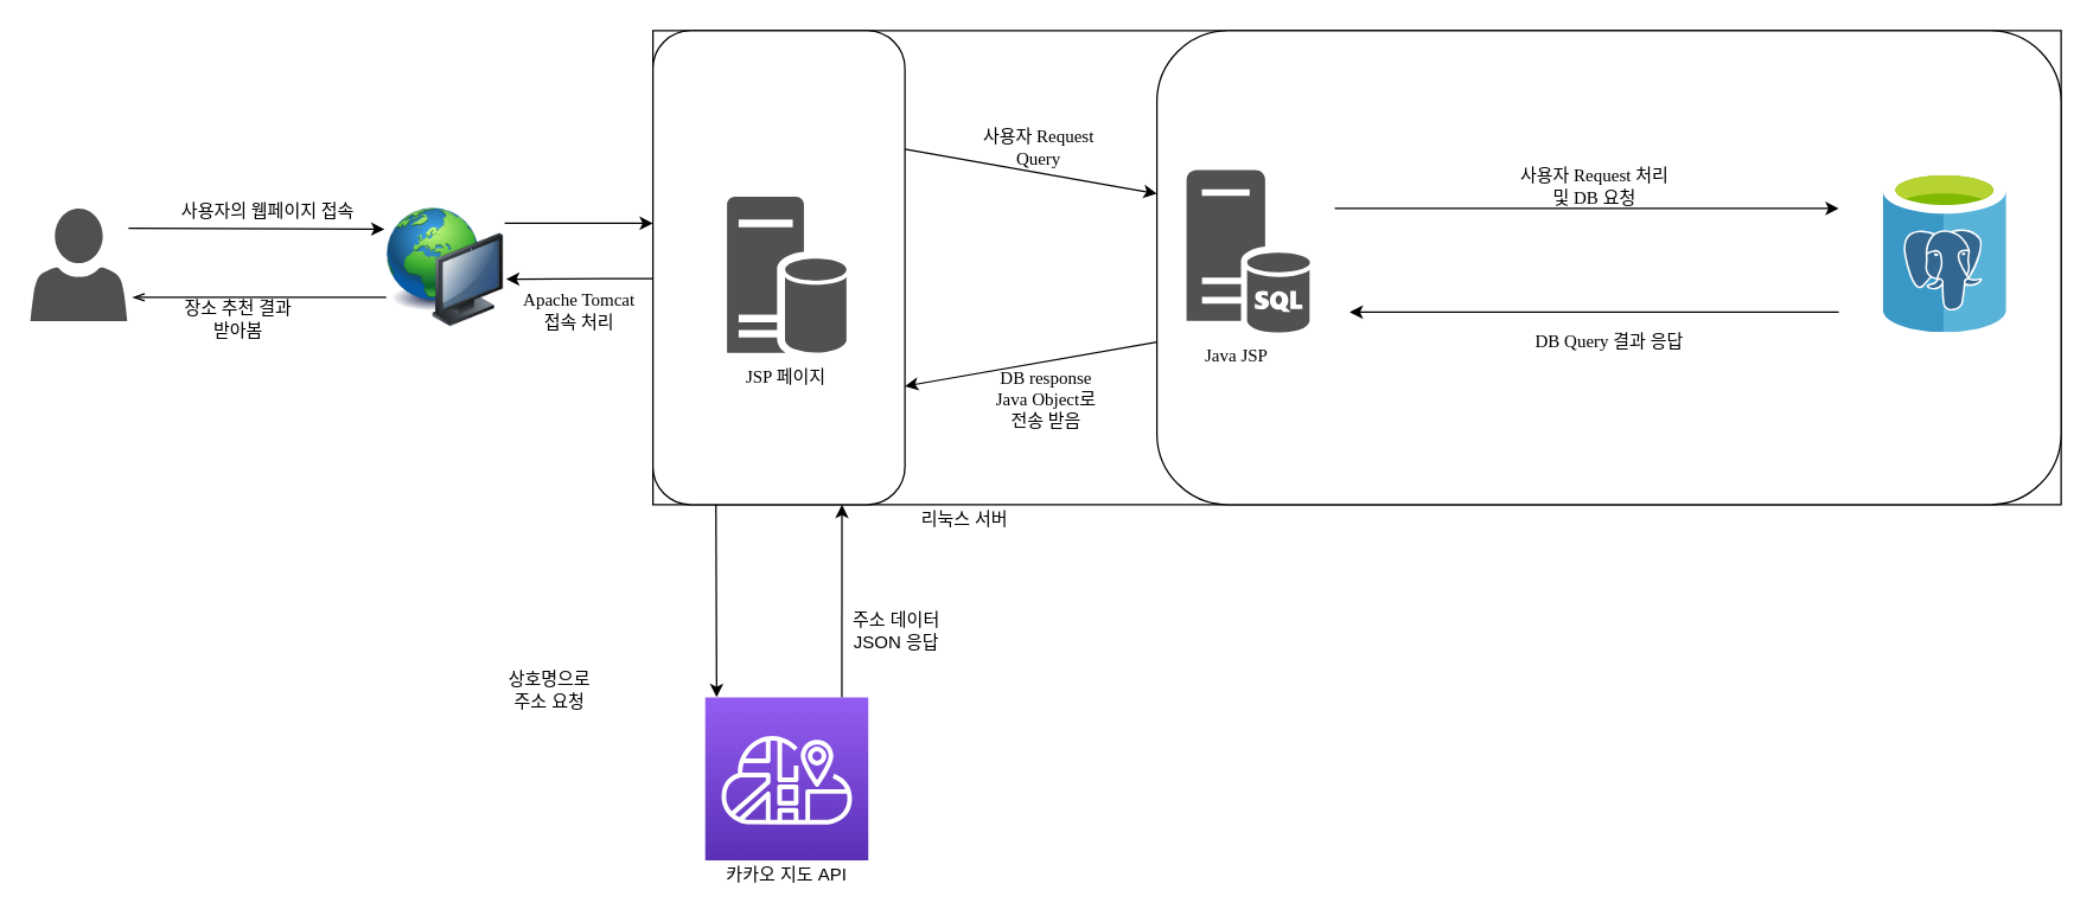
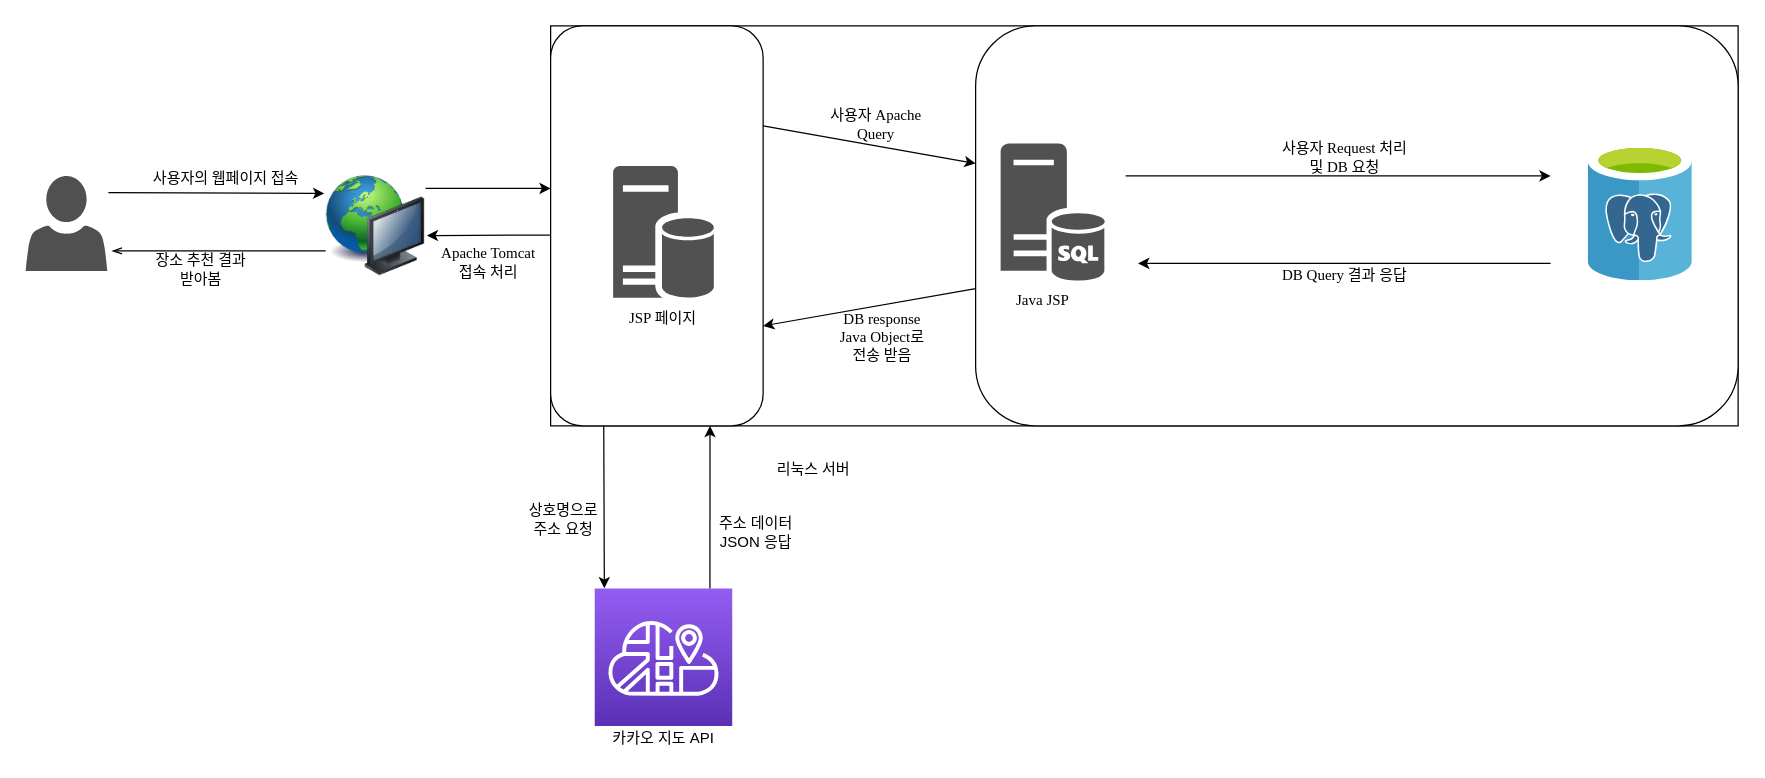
- <mxCell id="18" value="사용자 Request&lt;br&gt;Query" style="text;html=1;align=center;verticalAlign=middle;resizable=0;points=[];autosize=1;fontFamily=Noto Sans KR;fontSource=https%3A%2F%2Ffonts.googleapis.com%2Fcss%3Ffamily%3DNoto%2BSans%2BKR;fontStyle=0" parent="1" vertex="1"><mxGeometry x="650" y="84" width="100" height="30" as="geometry" /></mxCell>
+ <mxCell id="18" value="사용자 Apache&lt;br&gt;Query" style="text;html=1;align=center;verticalAlign=middle;resizable=0;points=[];autosize=1;fontFamily=Noto Sans KR;fontSource=https%3A%2F%2Ffonts.googleapis.com%2Fcss%3Ffamily%3DNoto%2BSans%2BKR;fontStyle=0" parent="1" vertex="1"><mxGeometry x="650" y="84" width="100" height="30" as="geometry" /></mxCell>
- <mxCell id="12" value="DB Query 결과 응답" style="text;html=1;align=center;verticalAlign=middle;resizable=0;points=[];autosize=1;fontFamily=Noto Sans KR;fontSource=https%3A%2F%2Ffonts.googleapis.com%2Fcss%3Ffamily%3DNoto%2BSans%2BKR;fontStyle=0" parent="1" vertex="1"><mxGeometry x="1025" y="220" width="120" height="20" as="geometry" /></mxCell>
+ <mxCell id="12" value="DB Query 결과 응답" style="text;html=1;align=center;verticalAlign=middle;resizable=0;points=[];autosize=1;fontFamily=Noto Sans KR;fontSource=https%3A%2F%2Ffonts.googleapis.com%2Fcss%3Ffamily%3DNoto%2BSans%2BKR;fontStyle=0" parent="1" vertex="1"><mxGeometry x="1015" y="210" width="120" height="20" as="geometry" /></mxCell>
- <mxCell id="27" value="리눅스 서버" style="text;html=1;align=center;verticalAlign=middle;resizable=0;points=[];autosize=1;fontFamily=Noto Sans KR;fontSource=https%3A%2F%2Ffonts.googleapis.com%2Fcss%3Ffamily%3DNoto%2BSans%2BKR;fontStyle=0" parent="1" vertex="1"><mxGeometry x="615" y="340" width="70" height="20" as="geometry" /></mxCell>
+ <mxCell id="27" value="리눅스 서버" style="text;html=1;align=center;verticalAlign=middle;resizable=0;points=[];autosize=1;fontFamily=Noto Sans KR;fontSource=https%3A%2F%2Ffonts.googleapis.com%2Fcss%3Ffamily%3DNoto%2BSans%2BKR;fontStyle=0" parent="1" vertex="1"><mxGeometry x="615" y="365" width="70" height="20" as="geometry" /></mxCell>
- <mxCell id="32" value="상호명으로&lt;br&gt;주소 요청" style="text;html=1;align=center;verticalAlign=middle;resizable=0;points=[];autosize=1;" vertex="1" parent="1"><mxGeometry x="330" y="450" width="80" height="30" as="geometry" /></mxCell>
+ <mxCell id="32" value="상호명으로&lt;br&gt;주소 요청" style="text;html=1;align=center;verticalAlign=middle;resizable=0;points=[];autosize=1;" vertex="1" parent="1"><mxGeometry x="410" y="400" width="80" height="30" as="geometry" /></mxCell>
